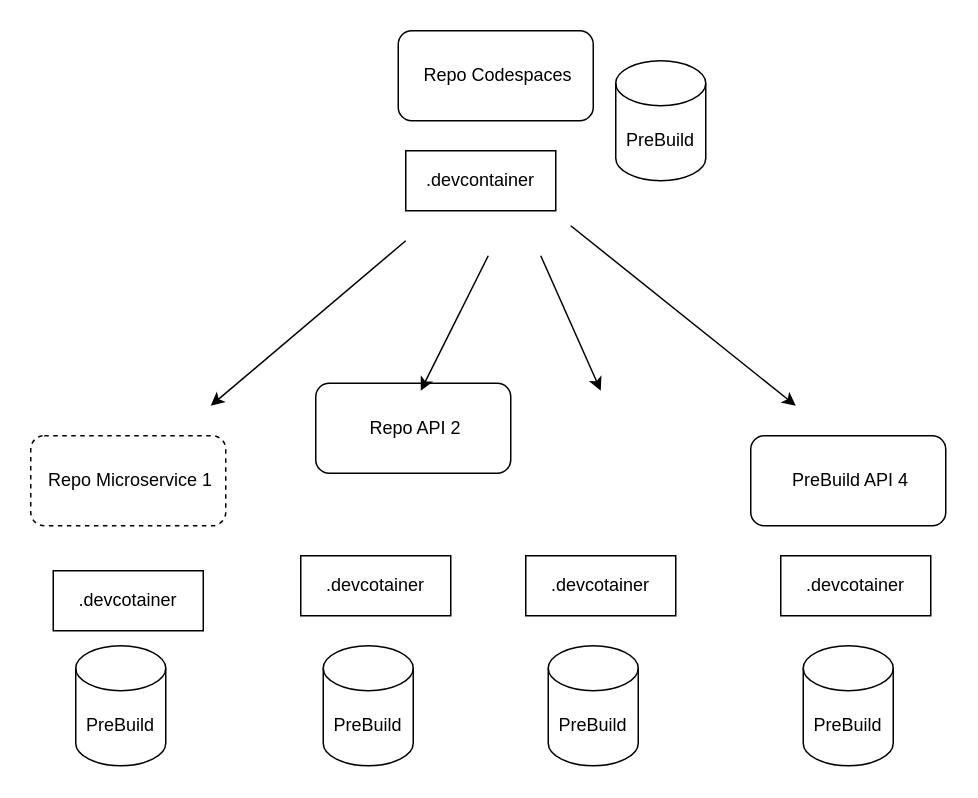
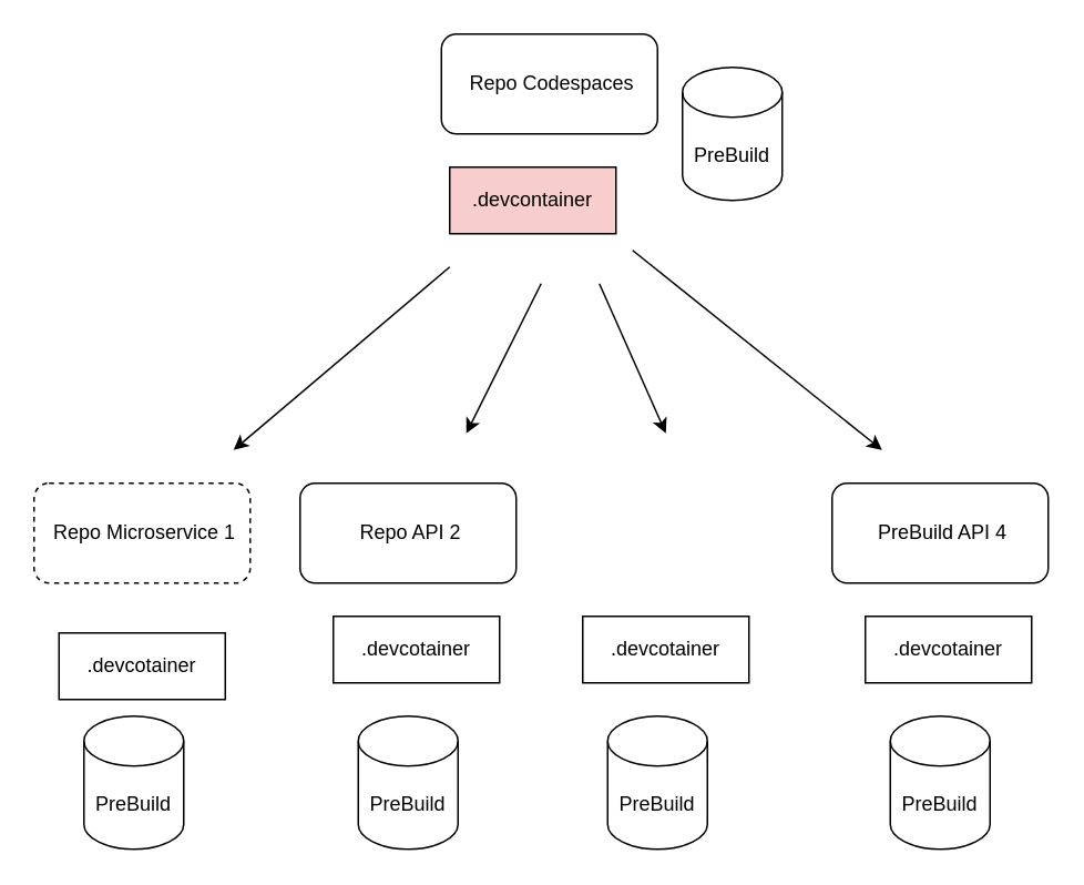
- <mxCell id="3" value=".devcontainer" style="rounded=0;whiteSpace=wrap;html=1;" vertex="1" parent="1"><mxGeometry x="270" y="100" width="100" height="40" as="geometry" /></mxCell>
+ <mxCell id="3" value=".devcontainer" style="rounded=0;whiteSpace=wrap;html=1;fillColor=#f8cecc;" vertex="1" parent="1"><mxGeometry x="270" y="100" width="100" height="40" as="geometry" /></mxCell>
- <mxCell id="4" value="&amp;nbsp;Repo API 2" style="rounded=1;whiteSpace=wrap;html=1;" vertex="1" parent="1"><mxGeometry x="210" y="255" width="130" height="60" as="geometry" /></mxCell>
+ <mxCell id="4" value="&amp;nbsp;Repo API 2" style="rounded=1;whiteSpace=wrap;html=1;" vertex="1" parent="1"><mxGeometry x="180" y="290" width="130" height="60" as="geometry" /></mxCell>
